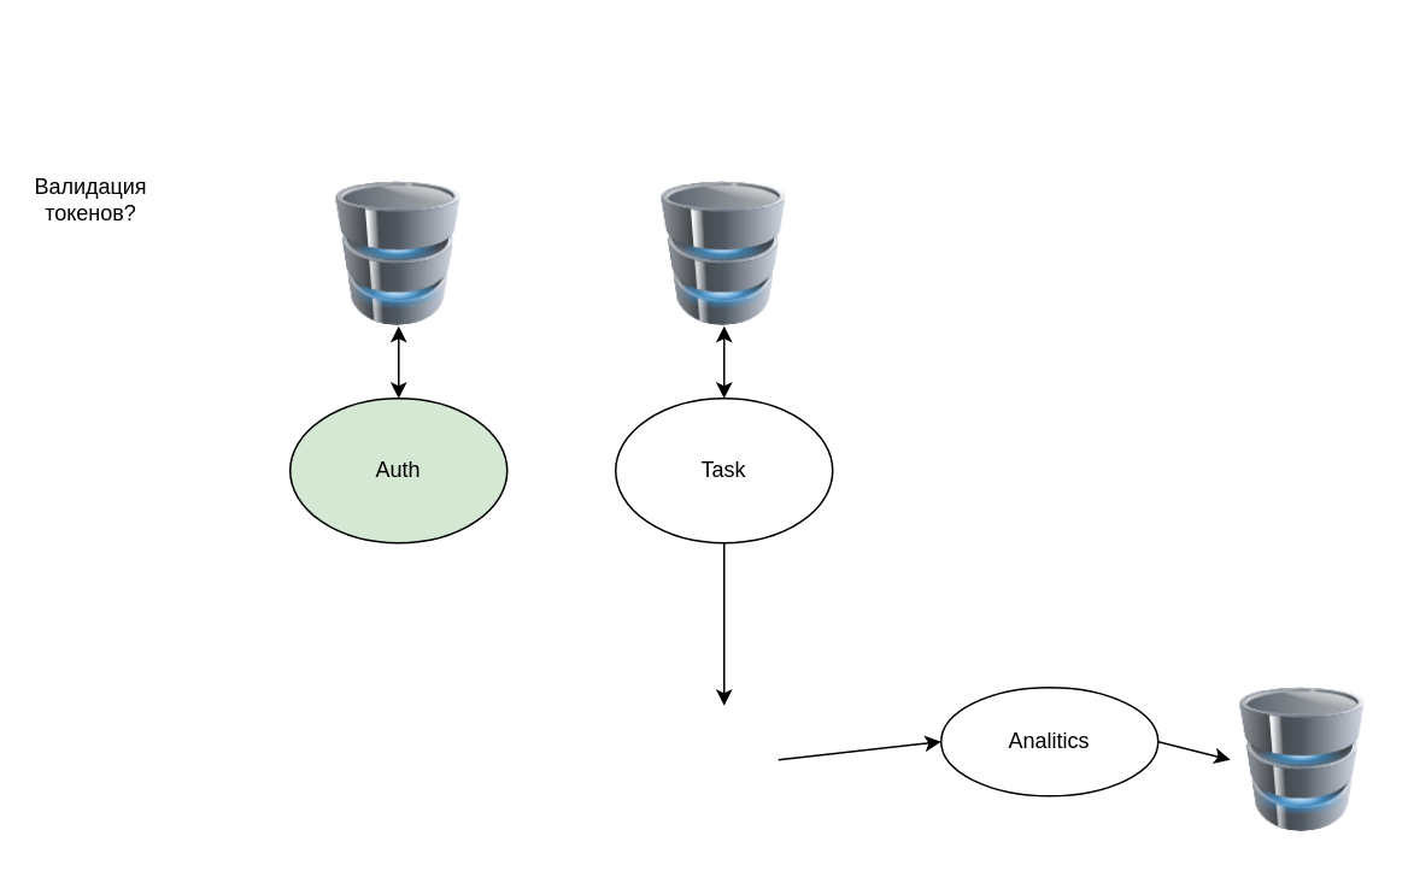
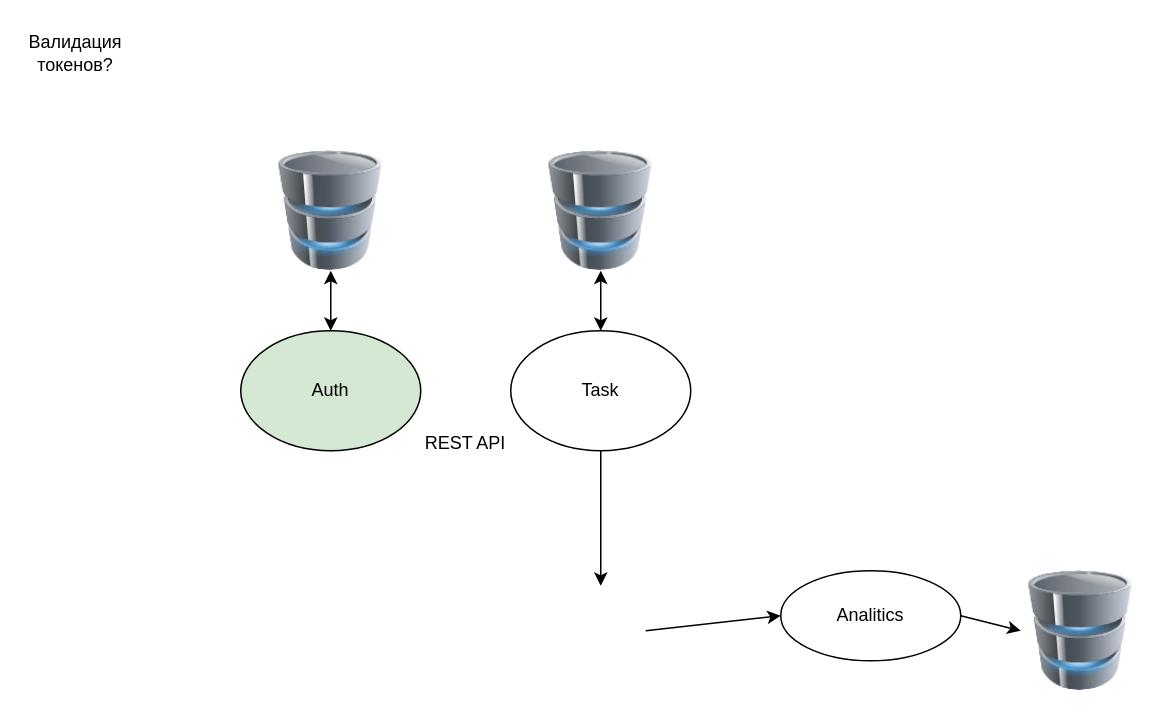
- <mxCell id="6" value="Валидация токенов?" style="text;html=1;strokeColor=none;fillColor=none;align=center;verticalAlign=middle;whiteSpace=wrap;rounded=0;" vertex="1" parent="1"><mxGeometry x="20" y="95" width="60" height="30" as="geometry" /></mxCell>
+ <mxCell id="6" value="Валидация токенов?" style="text;html=1;strokeColor=none;fillColor=none;align=center;verticalAlign=middle;whiteSpace=wrap;rounded=0;" vertex="1" parent="1"><mxGeometry x="20" y="20" width="60" height="30" as="geometry" /></mxCell>
+ <mxCell id="3" value="REST API" style="text;html=1;strokeColor=none;fillColor=none;align=center;verticalAlign=middle;whiteSpace=wrap;rounded=0;" vertex="1" parent="1"><mxGeometry x="280" y="280" width="60" height="30" as="geometry" /></mxCell>
